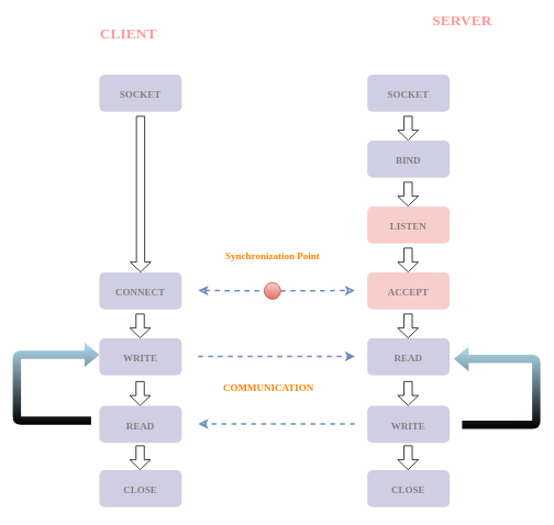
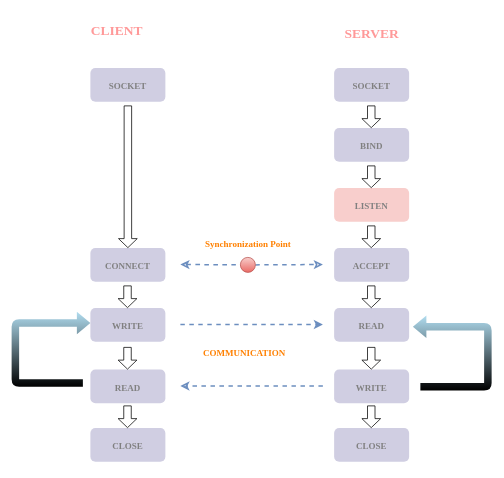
- <mxCell id="3" value="&lt;b&gt;&lt;font color=&quot;#ff9999&quot; face=&quot;Times New Roman&quot; style=&quot;font-size: 18px;&quot;&gt;SERVER&lt;/font&gt;&lt;/b&gt;" style="text;html=1;align=center;verticalAlign=middle;resizable=0;points=[];autosize=1;strokeColor=none;fillColor=none;" vertex="1" parent="1"><mxGeometry x="510" y="5" width="100" height="40" as="geometry" /></mxCell>
+ <mxCell id="3" value="&lt;b&gt;&lt;font color=&quot;#ff9999&quot; face=&quot;Times New Roman&quot; style=&quot;font-size: 18px;&quot;&gt;SERVER&lt;/font&gt;&lt;/b&gt;" style="text;html=1;align=center;verticalAlign=middle;resizable=0;points=[];autosize=1;strokeColor=none;fillColor=none;" vertex="1" parent="1"><mxGeometry x="445" y="25" width="100" height="40" as="geometry" /></mxCell>
- <mxCell id="32" value="&lt;b&gt;Synchronization Point&lt;/b&gt;" style="text;html=1;align=center;verticalAlign=middle;resizable=0;points=[];autosize=1;strokeColor=none;fillColor=none;fontSize=12;fontFamily=Times New Roman;fontColor=#FF8000;" vertex="1" parent="1"><mxGeometry x="260" y="295" width="140" height="30" as="geometry" /></mxCell>
+ <mxCell id="32" value="&lt;b&gt;Synchronization Point&lt;/b&gt;" style="text;html=1;align=center;verticalAlign=middle;resizable=0;points=[];autosize=1;strokeColor=none;fillColor=none;fontSize=12;fontFamily=Times New Roman;fontColor=#FF8000;" vertex="1" parent="1"><mxGeometry x="260" y="310" width="140" height="30" as="geometry" /></mxCell>
- <mxCell id="6" value="&lt;font color=&quot;#808080&quot; style=&quot;font-size: 12px;&quot;&gt;&lt;b&gt;ACCEPT&lt;/b&gt;&lt;/font&gt;" style="rounded=1;whiteSpace=wrap;html=1;fontFamily=Times New Roman;fontSize=18;fillColor=#f8cecc;strokeColor=none;" vertex="1" parent="1"><mxGeometry x="445" y="330" width="100" height="45" as="geometry" /></mxCell>
+ <mxCell id="6" value="&lt;font color=&quot;#808080&quot; style=&quot;font-size: 12px;&quot;&gt;&lt;b&gt;ACCEPT&lt;/b&gt;&lt;/font&gt;" style="rounded=1;whiteSpace=wrap;html=1;fontFamily=Times New Roman;fontSize=18;fillColor=#d0cee2;strokeColor=none;" vertex="1" parent="1"><mxGeometry x="445" y="330" width="100" height="45" as="geometry" /></mxCell>
